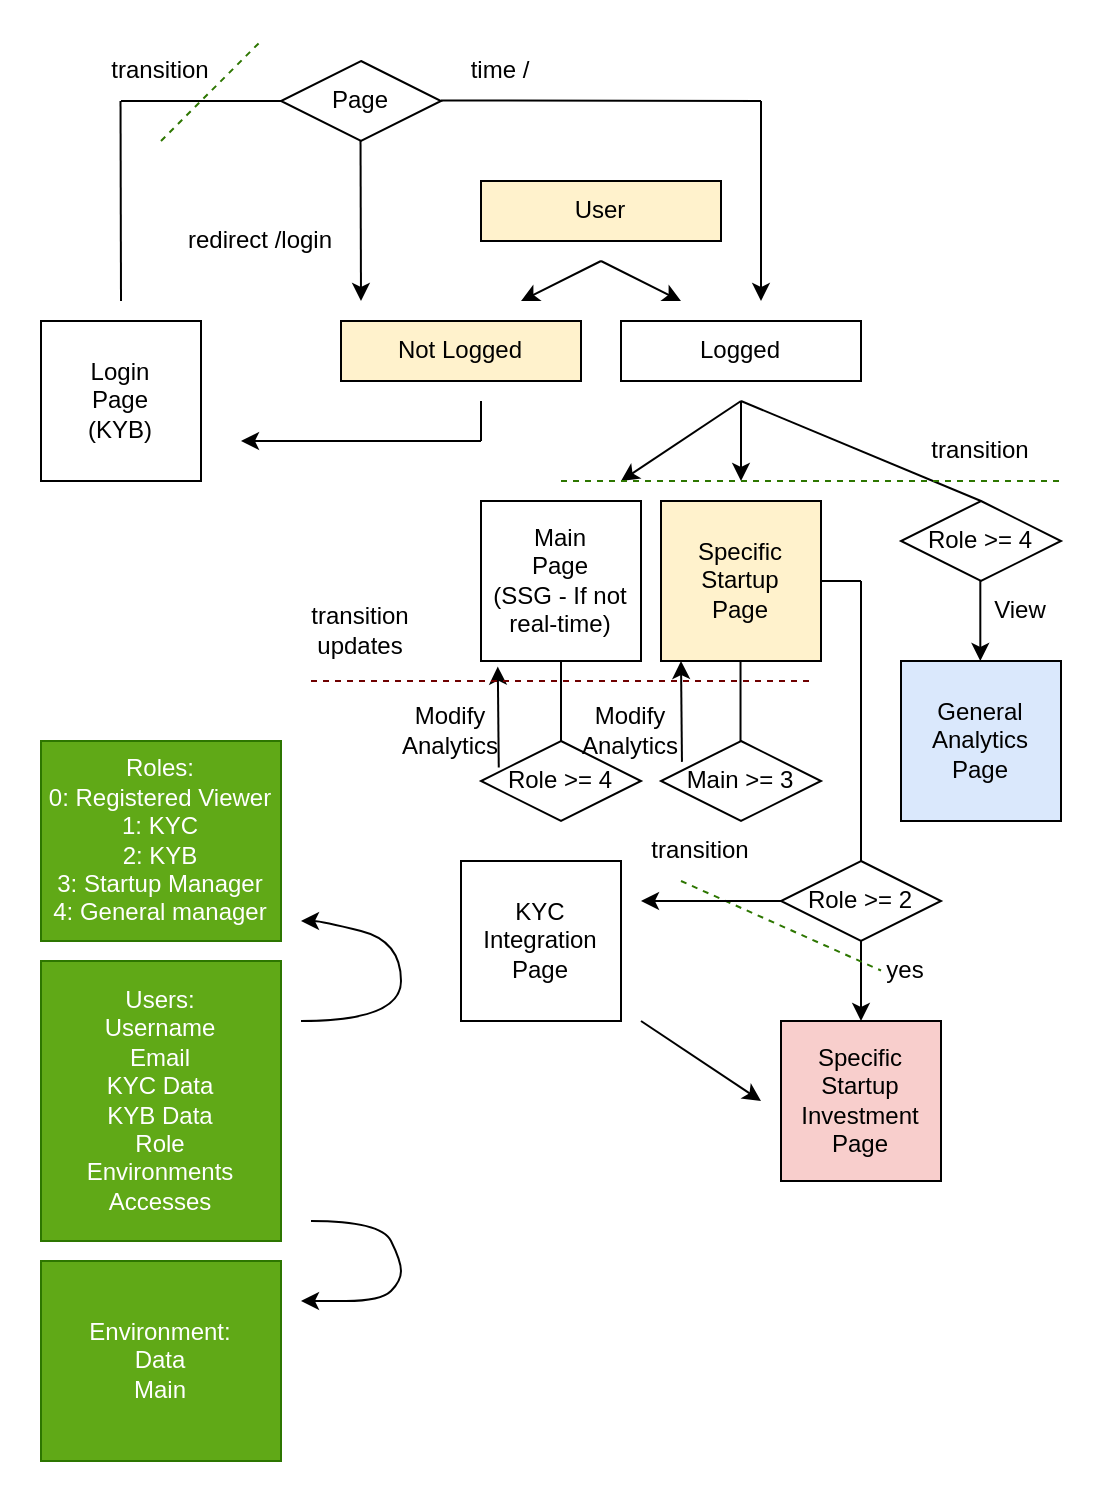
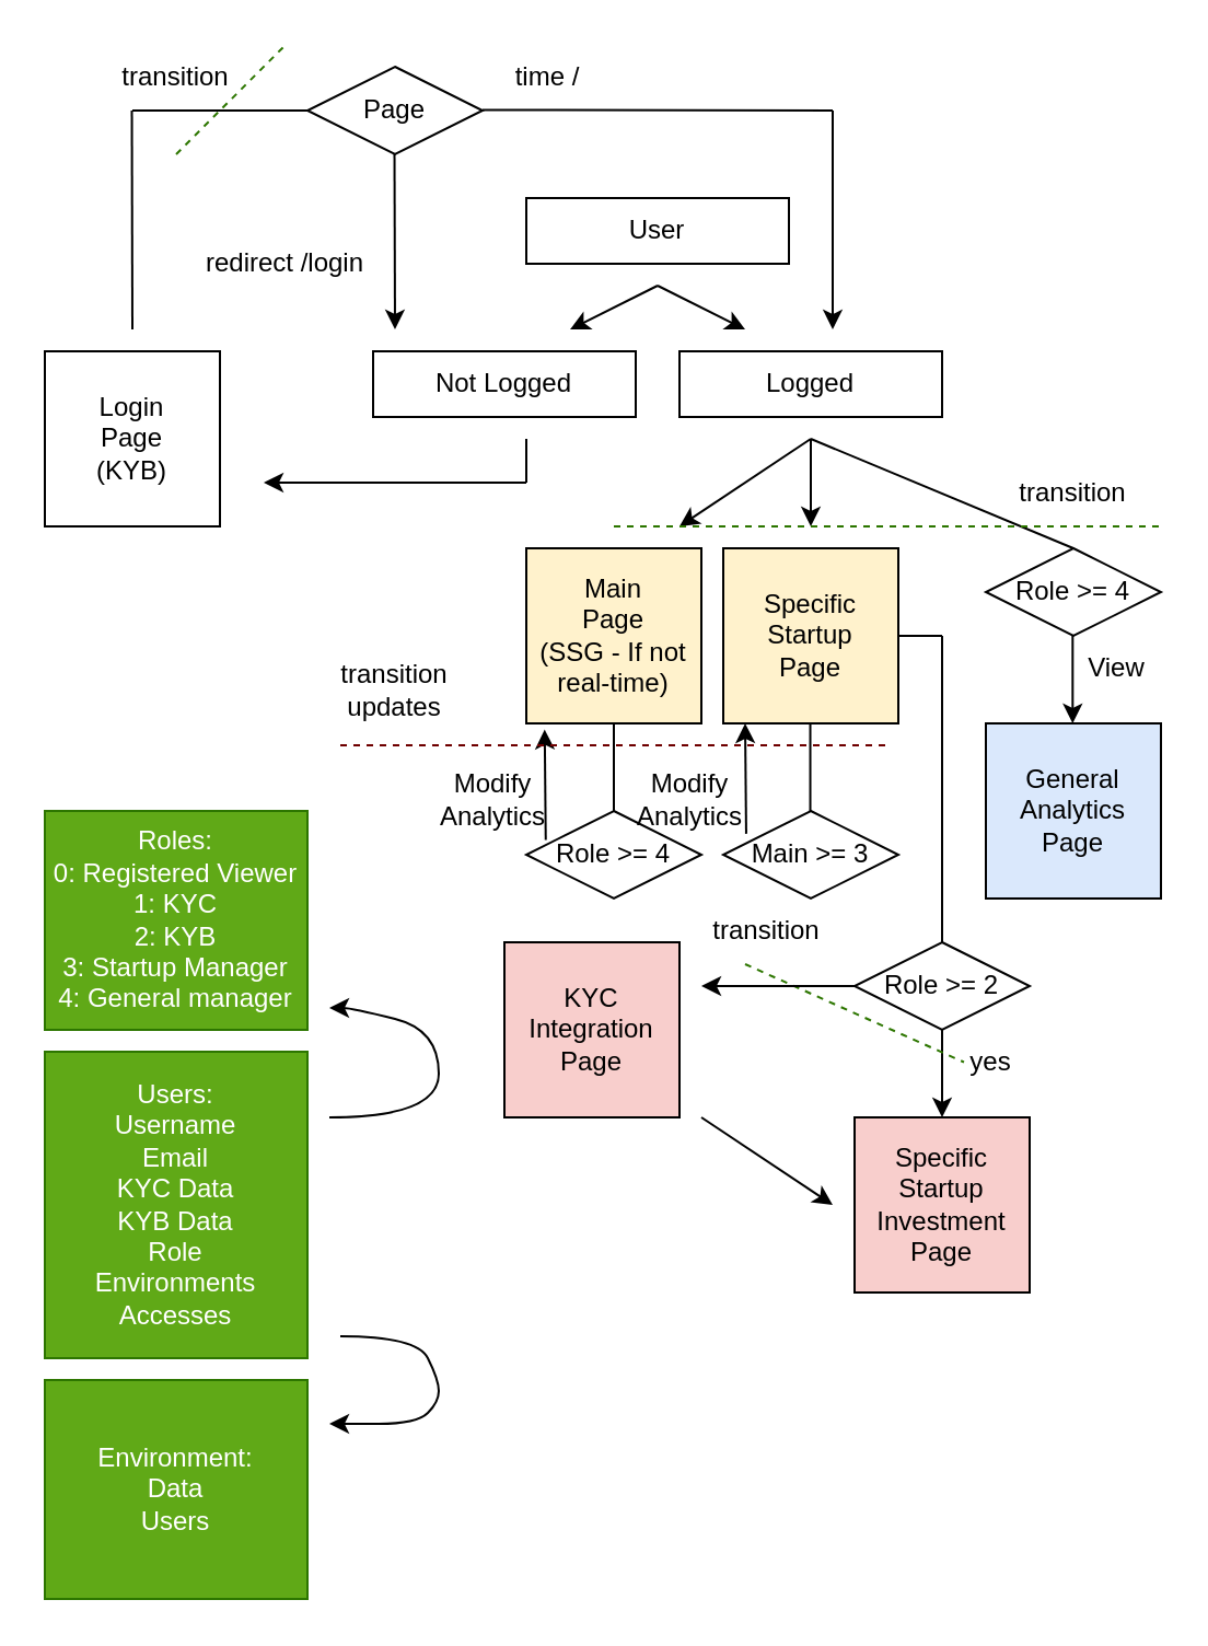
- <mxCell id="2" value="User" style="rounded=0;whiteSpace=wrap;html=1;fillColor=#fff2cc;" parent="1" vertex="1"><mxGeometry x="240" y="90" width="120" height="30" as="geometry" /></mxCell>
+ <mxCell id="2" value="User" style="rounded=0;whiteSpace=wrap;html=1;" parent="1" vertex="1"><mxGeometry x="240" y="90" width="120" height="30" as="geometry" /></mxCell>
- <mxCell id="3" value="Not Logged" style="rounded=0;whiteSpace=wrap;html=1;fillColor=#fff2cc;" parent="1" vertex="1"><mxGeometry x="170" y="160" width="120" height="30" as="geometry" /></mxCell>
+ <mxCell id="3" value="Not Logged" style="rounded=0;whiteSpace=wrap;html=1;" parent="1" vertex="1"><mxGeometry x="170" y="160" width="120" height="30" as="geometry" /></mxCell>
- <mxCell id="20" value="Main&lt;br&gt;Page&lt;br&gt;(SSG - If not real-time)" style="whiteSpace=wrap;html=1;aspect=fixed;" parent="1" vertex="1"><mxGeometry x="240" y="250" width="80" height="80" as="geometry" /></mxCell>
+ <mxCell id="20" value="Main&lt;br&gt;Page&lt;br&gt;(SSG - If not real-time)" style="whiteSpace=wrap;html=1;aspect=fixed;fillColor=#fff2cc;" parent="1" vertex="1"><mxGeometry x="240" y="250" width="80" height="80" as="geometry" /></mxCell>
- <mxCell id="50" value="KYC&lt;br&gt;Integration&lt;br&gt;Page" style="whiteSpace=wrap;html=1;aspect=fixed;" parent="1" vertex="1"><mxGeometry x="230" y="430" width="80" height="80" as="geometry" /></mxCell>
+ <mxCell id="50" value="KYC&lt;br&gt;Integration&lt;br&gt;Page" style="whiteSpace=wrap;html=1;aspect=fixed;fillColor=#f8cecc;" parent="1" vertex="1"><mxGeometry x="230" y="430" width="80" height="80" as="geometry" /></mxCell>
- <mxCell id="55" value="Environment:&lt;br&gt;Data&lt;br&gt;Main" style="text;html=1;strokeColor=#2D7600;fillColor=#60a917;align=center;verticalAlign=middle;whiteSpace=wrap;rounded=0;fontColor=#ffffff;" parent="1" vertex="1"><mxGeometry x="20" y="630" width="120" height="100" as="geometry" /></mxCell>
+ <mxCell id="55" value="Environment:&lt;br&gt;Data&lt;br&gt;Users" style="text;html=1;strokeColor=#2D7600;fillColor=#60a917;align=center;verticalAlign=middle;whiteSpace=wrap;rounded=0;fontColor=#ffffff;" parent="1" vertex="1"><mxGeometry x="20" y="630" width="120" height="100" as="geometry" /></mxCell>
